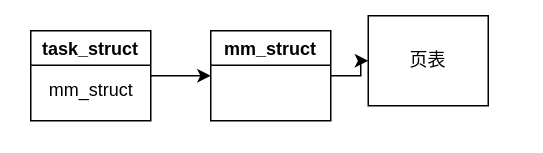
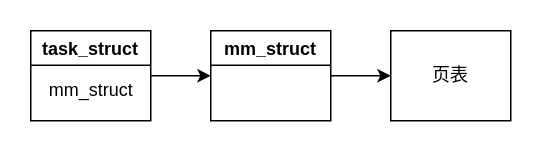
- <mxCell id="7" value="页表" style="rounded=0;whiteSpace=wrap;html=1;" vertex="1" parent="1"><mxGeometry x="245" y="10" width="80" height="60" as="geometry" /></mxCell>
+ <mxCell id="7" value="页表" style="rounded=0;whiteSpace=wrap;html=1;" vertex="1" parent="1"><mxGeometry x="260" y="20" width="80" height="60" as="geometry" /></mxCell>
